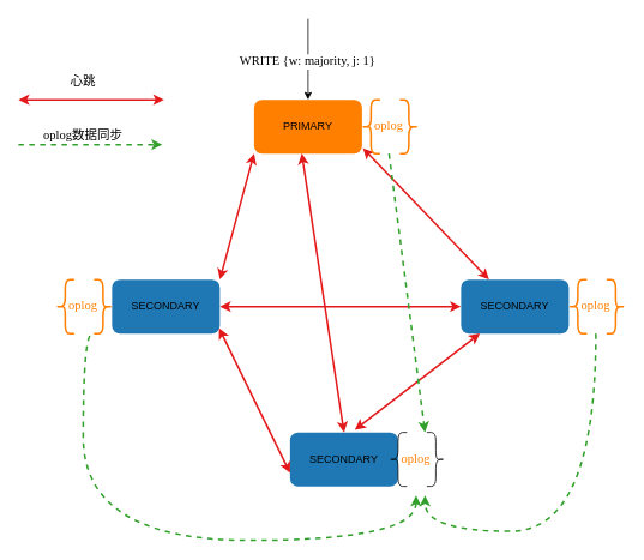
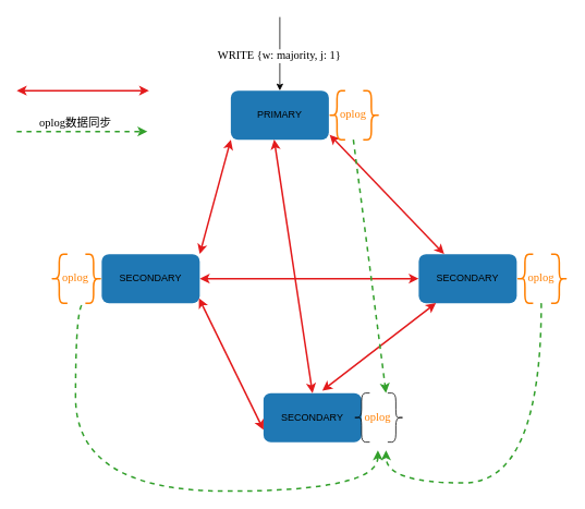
- <mxCell id="30" value="&lt;font face=&quot;ZCOOL KuaiLe&quot; data-font-src=&quot;https://fonts.googleapis.com/css?family=ZCOOL+KuaiLe&quot;&gt;心跳&lt;/font&gt;" style="text;html=1;strokeColor=none;fillColor=none;align=center;verticalAlign=middle;whiteSpace=wrap;rounded=0;fontFamily=Comic Sans MS;fontSize=14;" parent="1" vertex="1"><mxGeometry x="72" y="80" width="40" height="20" as="geometry" /></mxCell>
- <mxCell id="2" value="PRIMARY" style="rounded=1;whiteSpace=wrap;html=1;fillColor=#ff7f00;strokeColor=none;" parent="1" vertex="1"><mxGeometry x="282" y="110" width="120" height="60" as="geometry" /></mxCell>
+ <mxCell id="2" value="PRIMARY" style="rounded=1;whiteSpace=wrap;html=1;fillColor=#1f78b4;strokeColor=none;" parent="1" vertex="1"><mxGeometry x="282" y="110" width="120" height="60" as="geometry" /></mxCell>
